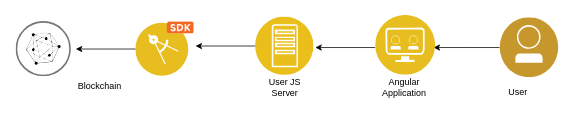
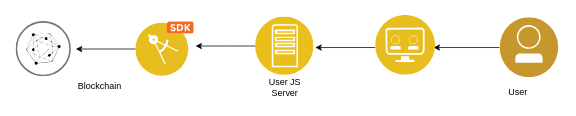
- <mxCell id="10" value="Angular&lt;br&gt;Application&lt;br&gt;" style="text;html=1;strokeColor=none;fillColor=none;align=center;verticalAlign=middle;whiteSpace=wrap;rounded=0;" vertex="1" parent="1"><mxGeometry x="519" y="106" width="40" height="20" as="geometry" /></mxCell>
